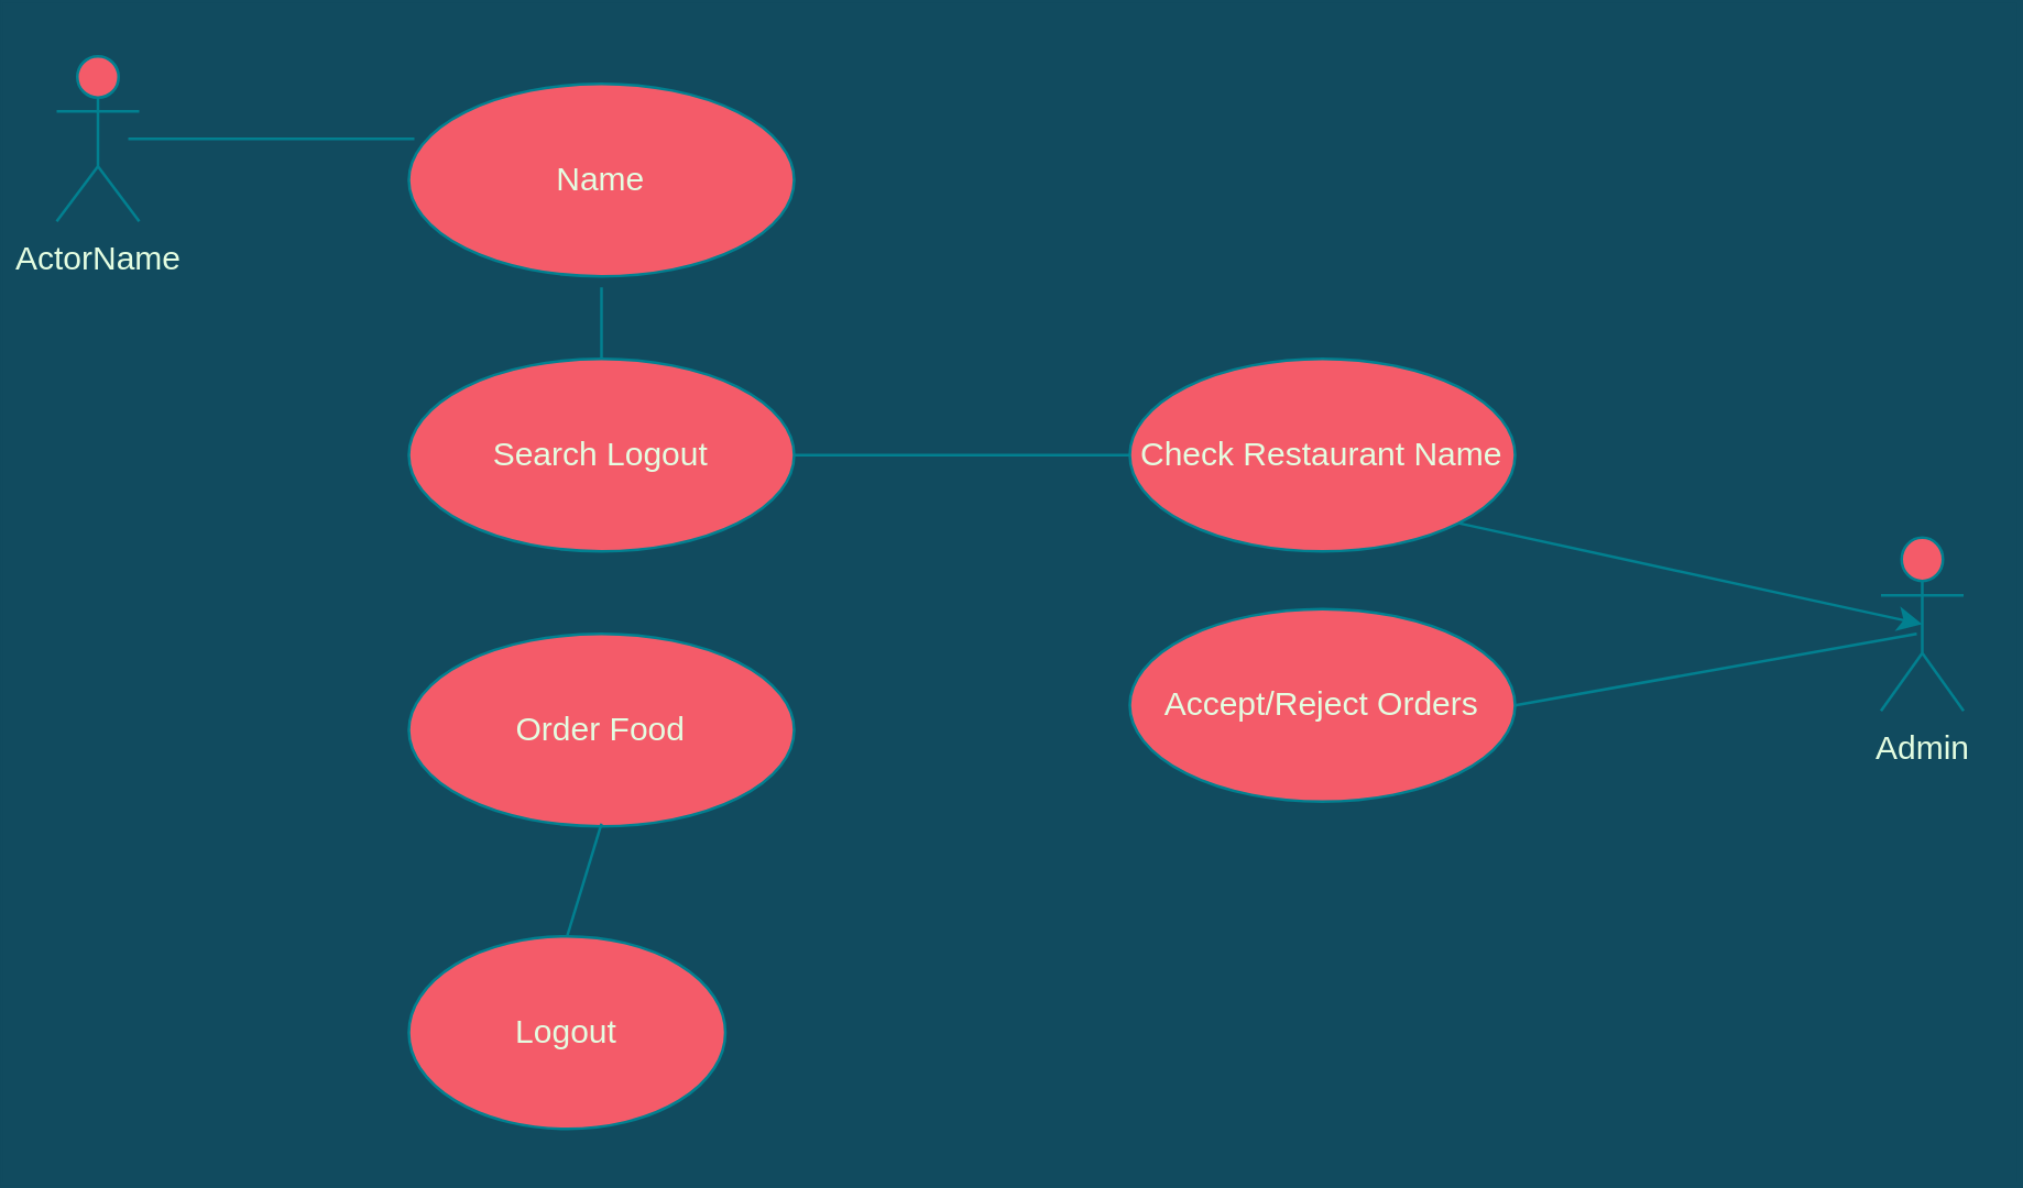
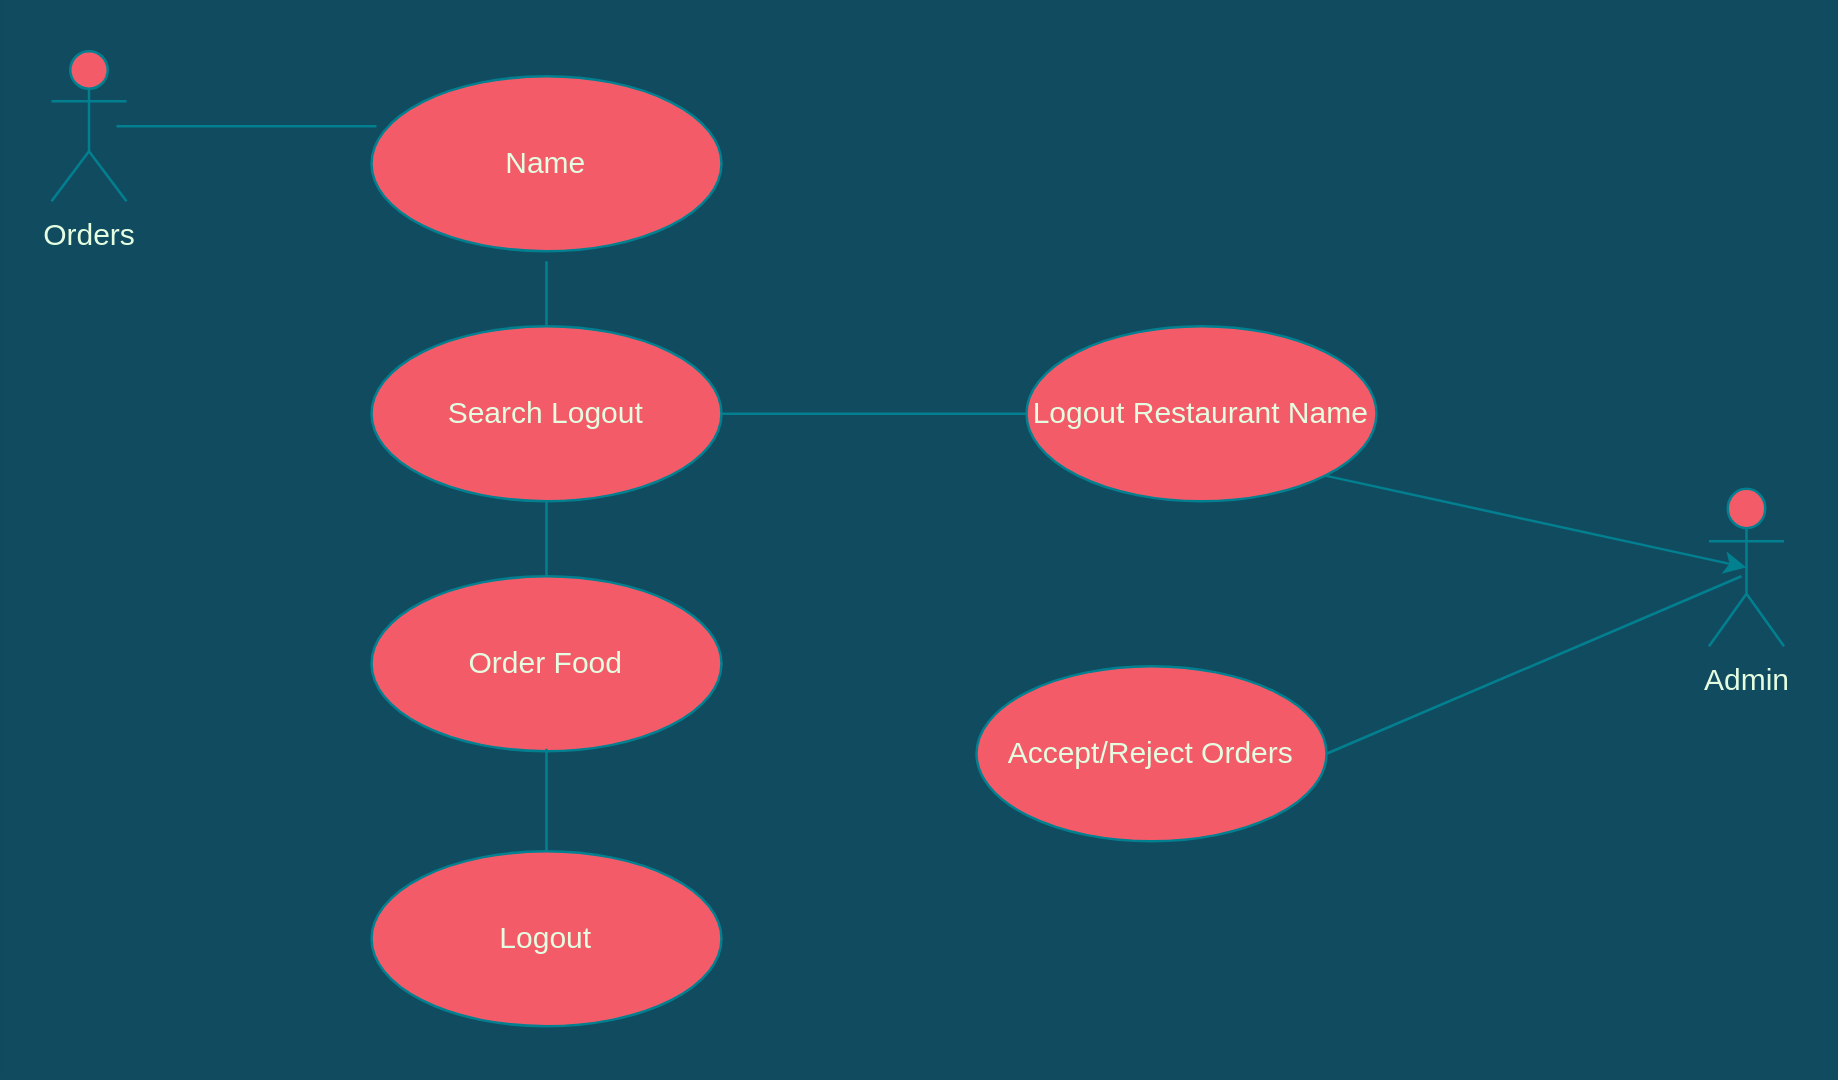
- <mxCell id="2" value="ActorName" style="shape=umlActor;html=1;verticalLabelPosition=bottom;verticalAlign=top;align=center;fillColor=#F45B69;strokeColor=#028090;fontColor=#E4FDE1;" vertex="1" parent="1"><mxGeometry x="20" y="20" width="30" height="60" as="geometry" /></mxCell>
+ <mxCell id="2" value="Orders" style="shape=umlActor;html=1;verticalLabelPosition=bottom;verticalAlign=top;align=center;fillColor=#F45B69;strokeColor=#028090;fontColor=#E4FDE1;" vertex="1" parent="1"><mxGeometry x="20" y="20" width="30" height="60" as="geometry" /></mxCell>
- <mxCell id="11" value="Check Restaurant Name" style="ellipse;whiteSpace=wrap;html=1;strokeColor=#028090;fontColor=#E4FDE1;fillColor=#F45B69;" vertex="1" parent="1"><mxGeometry x="410" y="130" width="140" height="70" as="geometry" /></mxCell>
+ <mxCell id="11" value="Logout Restaurant Name" style="ellipse;whiteSpace=wrap;html=1;strokeColor=#028090;fontColor=#E4FDE1;fillColor=#F45B69;" vertex="1" parent="1"><mxGeometry x="410" y="130" width="140" height="70" as="geometry" /></mxCell>
+ <mxCell id="10" value="" style="edgeStyle=none;html=1;endArrow=none;verticalAlign=bottom;rounded=0;strokeColor=#028090;fontColor=#E4FDE1;fillColor=#F45B69;exitX=0.5;exitY=1;exitDx=0;exitDy=0;entryX=0.5;entryY=0;entryDx=0;entryDy=0;" edge="1" parent="1" source="5" target="6"><mxGeometry width="160" relative="1" as="geometry"><mxPoint x="241" y="221" as="sourcePoint" /><mxPoint x="280" y="221" as="targetPoint" /></mxGeometry></mxCell>
- <mxCell id="13" value="Accept/Reject Orders" style="ellipse;whiteSpace=wrap;html=1;strokeColor=#028090;fontColor=#E4FDE1;fillColor=#F45B69;" vertex="1" parent="1"><mxGeometry x="410" y="221" width="140" height="70" as="geometry" /></mxCell>
+ <mxCell id="13" value="Accept/Reject Orders" style="ellipse;whiteSpace=wrap;html=1;strokeColor=#028090;fontColor=#E4FDE1;fillColor=#F45B69;" vertex="1" parent="1"><mxGeometry x="390" y="266" width="140" height="70" as="geometry" /></mxCell>
- <mxCell id="7" value="Logout" style="ellipse;whiteSpace=wrap;html=1;fillColor=#F45B69;strokeColor=#028090;fontColor=#E4FDE1;" vertex="1" parent="1"><mxGeometry x="148" y="340" width="115" height="70" as="geometry" /></mxCell>
+ <mxCell id="7" value="Logout" style="ellipse;whiteSpace=wrap;html=1;fillColor=#F45B69;strokeColor=#028090;fontColor=#E4FDE1;" vertex="1" parent="1"><mxGeometry x="148" y="340" width="140" height="70" as="geometry" /></mxCell>
